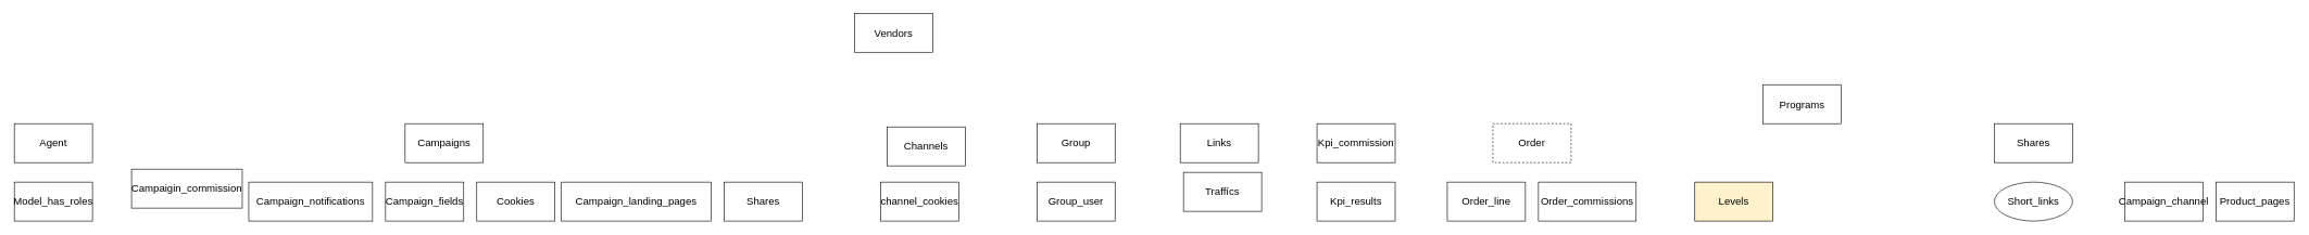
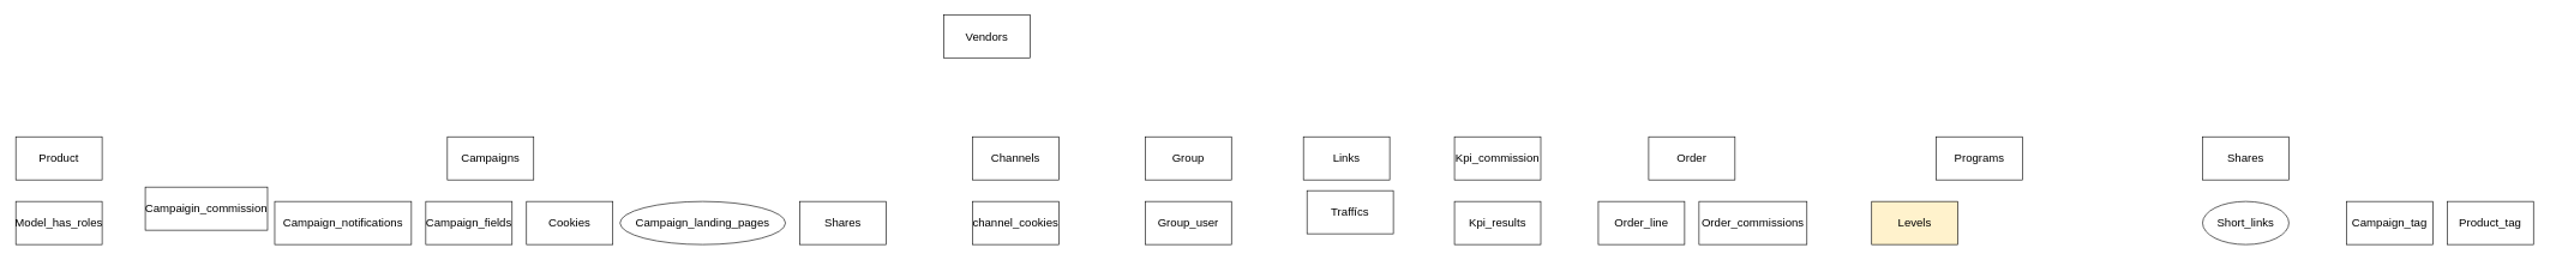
- <mxCell id="22" value="Programs" style="rounded=0;whiteSpace=wrap;html=1;fontSize=16;" vertex="1" parent="1"><mxGeometry x="2705" y="130" width="120" height="60" as="geometry" /></mxCell>
+ <mxCell id="22" value="Programs" style="rounded=0;whiteSpace=wrap;html=1;fontSize=16;" vertex="1" parent="1"><mxGeometry x="2690" y="190" width="120" height="60" as="geometry" /></mxCell>
- <mxCell id="2" value="Agent" style="rounded=0;whiteSpace=wrap;html=1;fontSize=16;" vertex="1" parent="1"><mxGeometry x="20" y="190" width="120" height="60" as="geometry" /></mxCell>
+ <mxCell id="2" value="Product" style="rounded=0;whiteSpace=wrap;html=1;fontSize=16;" vertex="1" parent="1"><mxGeometry x="20" y="190" width="120" height="60" as="geometry" /></mxCell>
- <mxCell id="19" value="Order" style="rounded=0;whiteSpace=wrap;html=1;fontSize=16;dashed=1;" vertex="1" parent="1"><mxGeometry x="2290" y="190" width="120" height="60" as="geometry" /></mxCell>
+ <mxCell id="19" value="Order" style="rounded=0;whiteSpace=wrap;html=1;fontSize=16;" vertex="1" parent="1"><mxGeometry x="2290" y="190" width="120" height="60" as="geometry" /></mxCell>
- <mxCell id="11" value="Channels" style="rounded=0;whiteSpace=wrap;html=1;fontSize=16;" vertex="1" parent="1"><mxGeometry x="1360" y="195" width="120" height="60" as="geometry" /></mxCell>
+ <mxCell id="11" value="Channels" style="rounded=0;whiteSpace=wrap;html=1;fontSize=16;" vertex="1" parent="1"><mxGeometry x="1350" y="190" width="120" height="60" as="geometry" /></mxCell>
- <mxCell id="9" value="Campaign_landing_pages" style="rounded=0;whiteSpace=wrap;html=1;fontSize=16;" vertex="1" parent="1"><mxGeometry x="860" y="280" width="230" height="60" as="geometry" /></mxCell>
+ <mxCell id="9" value="Campaign_landing_pages" style="ellipse;whiteSpace=wrap;html=1;fontSize=16;" vertex="1" parent="1"><mxGeometry x="860" y="280" width="230" height="60" as="geometry" /></mxCell>
- <mxCell id="26" value="Campaign_channel" style="rounded=0;whiteSpace=wrap;html=1;fontSize=16;" vertex="1" parent="1"><mxGeometry x="3260" y="280" width="120" height="60" as="geometry" /></mxCell>
+ <mxCell id="26" value="Campaign_tag" style="rounded=0;whiteSpace=wrap;html=1;fontSize=16;" vertex="1" parent="1"><mxGeometry x="3260" y="280" width="120" height="60" as="geometry" /></mxCell>
- <mxCell id="27" value="Product_pages" style="rounded=0;whiteSpace=wrap;html=1;fontSize=16;" vertex="1" parent="1"><mxGeometry x="3400" y="280" width="120" height="60" as="geometry" /></mxCell>
+ <mxCell id="27" value="Product_tag" style="rounded=0;whiteSpace=wrap;html=1;fontSize=16;" vertex="1" parent="1"><mxGeometry x="3400" y="280" width="120" height="60" as="geometry" /></mxCell>
